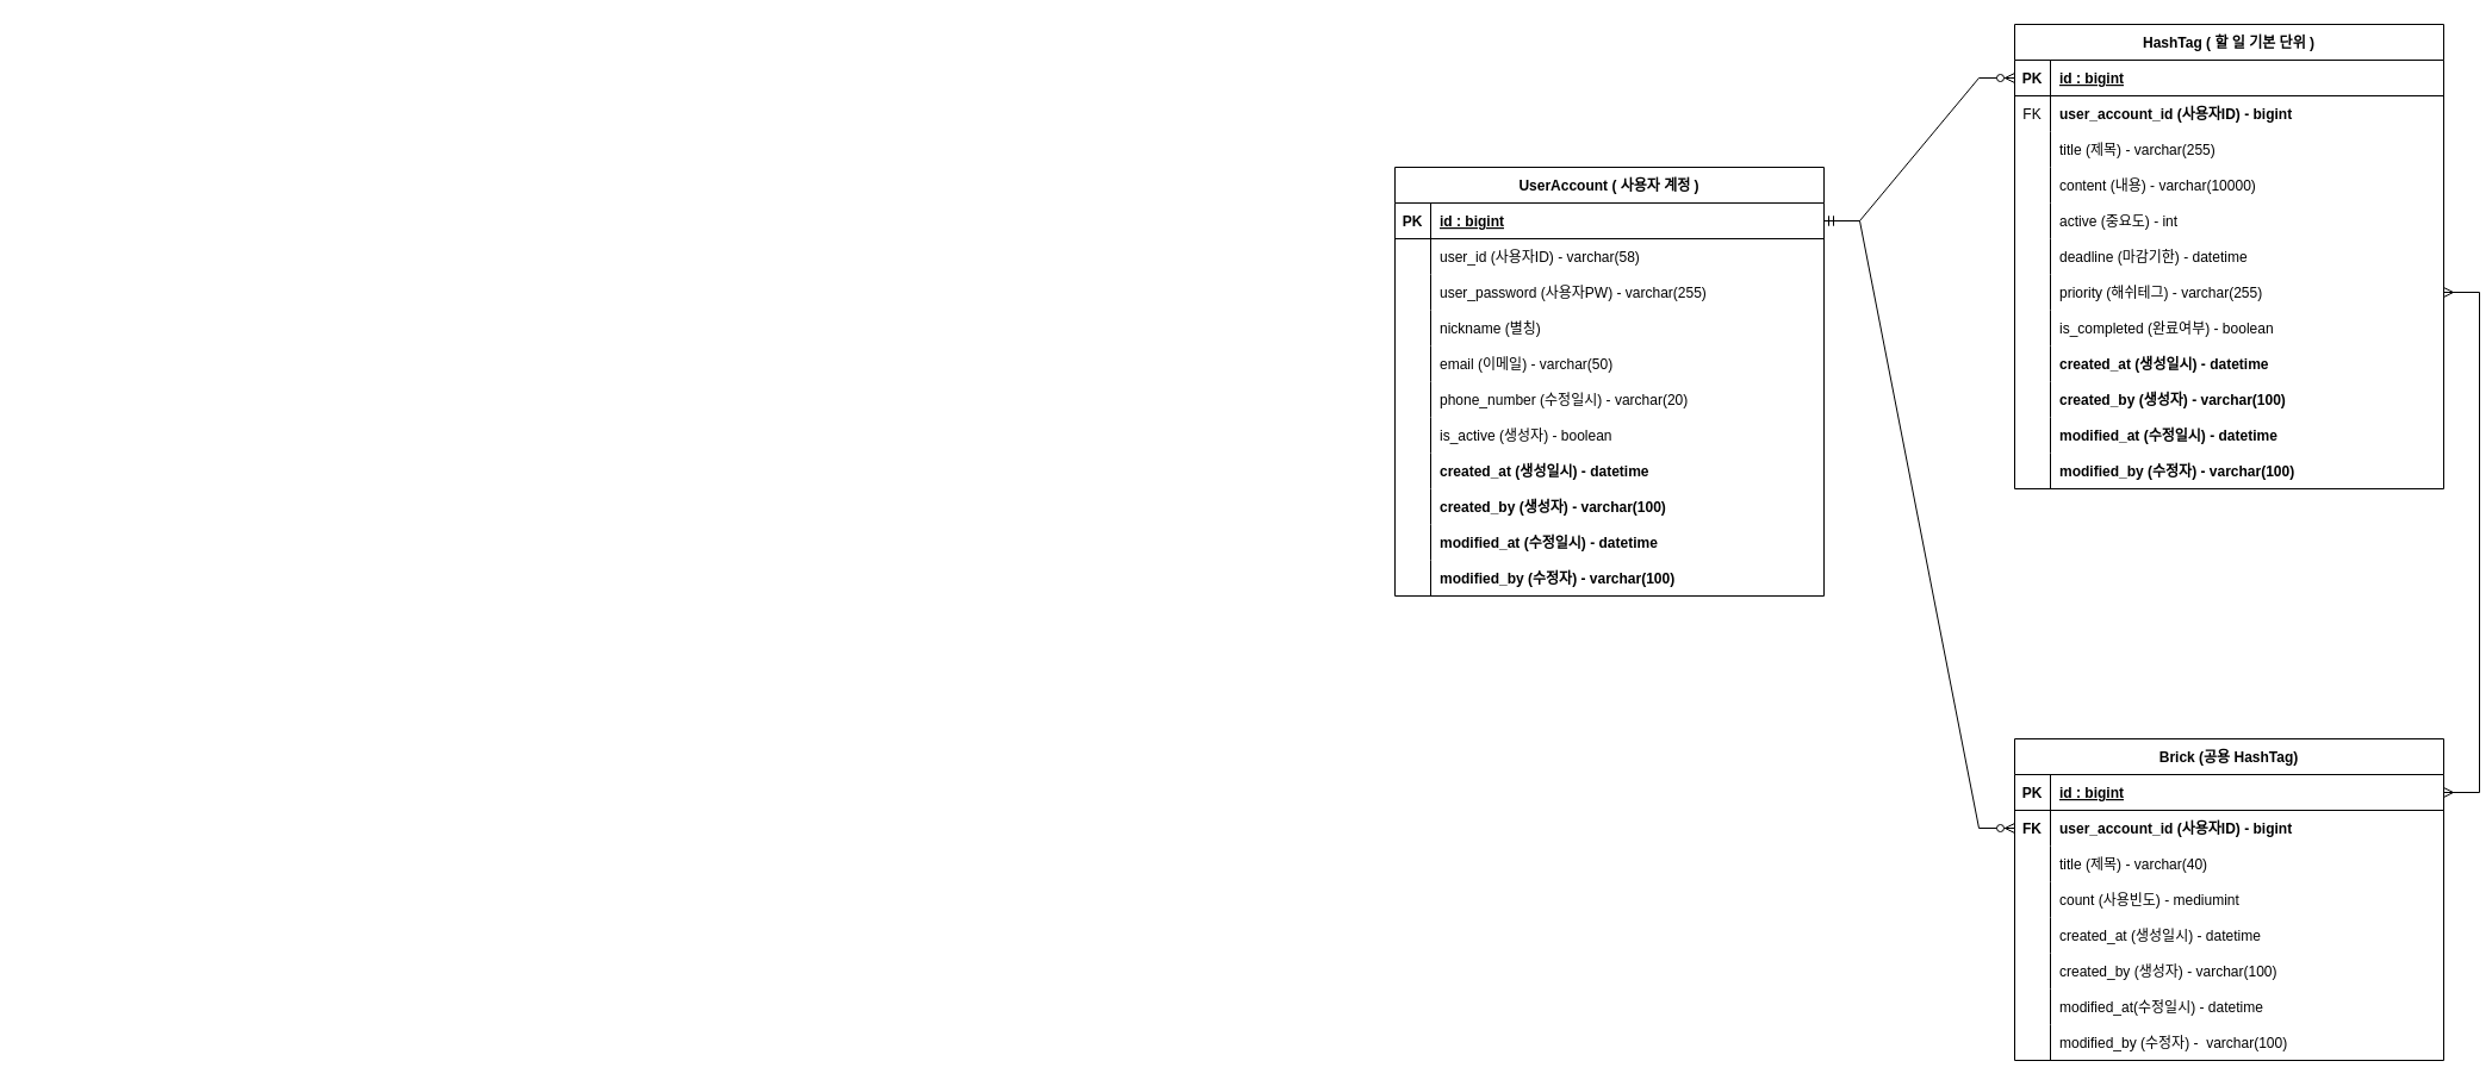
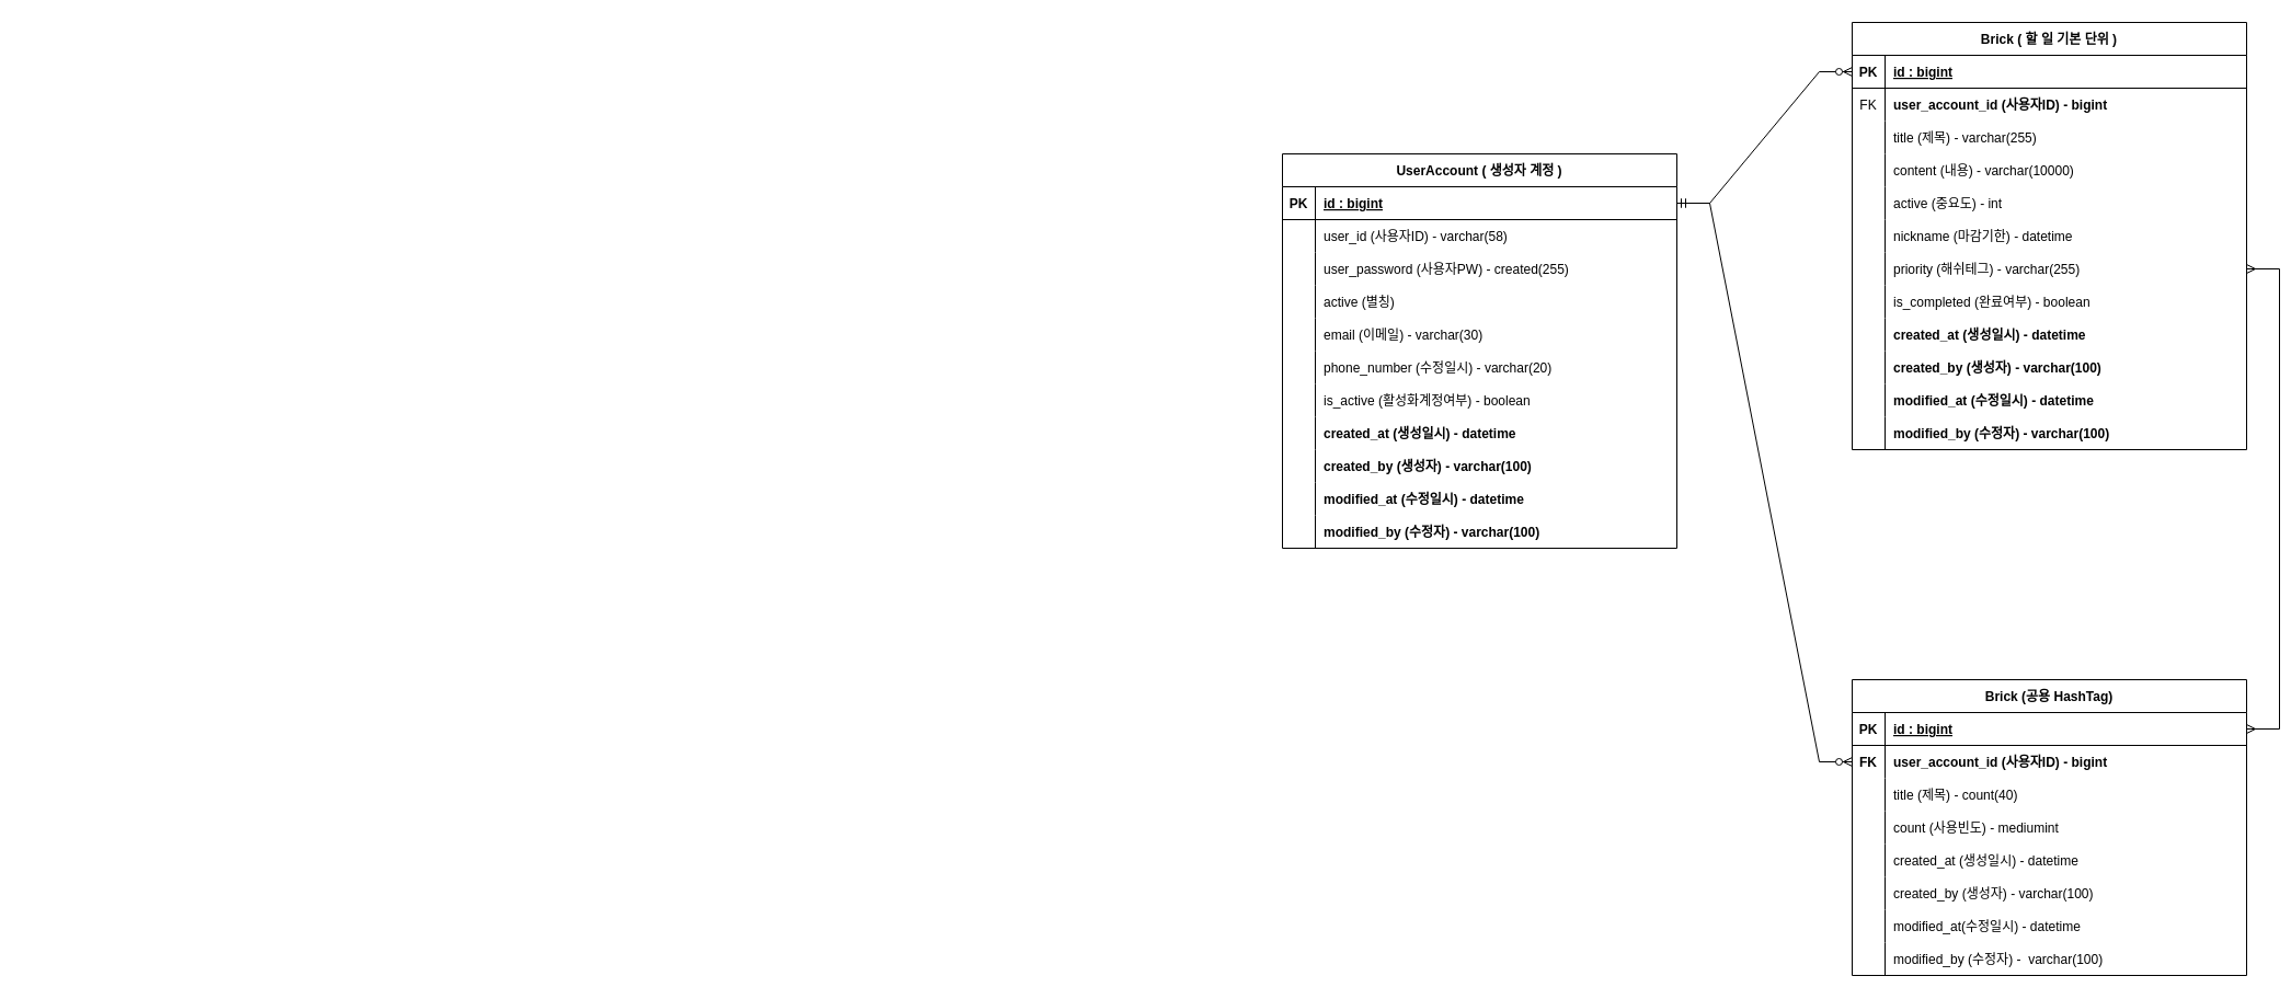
- <mxCell id="36" value="HashTag ( 할 일 기본 단위 )" style="shape=table;startSize=30;container=1;collapsible=1;childLayout=tableLayout;fixedRows=1;rowLines=0;fontStyle=1;align=center;resizeLast=1;" parent="1" vertex="1"><mxGeometry x="1690" y="20" width="360" height="390" as="geometry" /></mxCell>
+ <mxCell id="36" value="Brick ( 할 일 기본 단위 )" style="shape=table;startSize=30;container=1;collapsible=1;childLayout=tableLayout;fixedRows=1;rowLines=0;fontStyle=1;align=center;resizeLast=1;" parent="1" vertex="1"><mxGeometry x="1690" y="20" width="360" height="390" as="geometry" /></mxCell>
- <mxCell id="2" value="UserAccount ( 사용자 계정 )" style="shape=table;startSize=30;container=1;collapsible=1;childLayout=tableLayout;fixedRows=1;rowLines=0;fontStyle=1;align=center;resizeLast=1;" parent="1" vertex="1"><mxGeometry x="1170" y="140" width="360" height="360" as="geometry"><mxRectangle x="720" y="170" width="190" height="30" as="alternateBounds" /></mxGeometry></mxCell>
+ <mxCell id="2" value="UserAccount ( 생성자 계정 )" style="shape=table;startSize=30;container=1;collapsible=1;childLayout=tableLayout;fixedRows=1;rowLines=0;fontStyle=1;align=center;resizeLast=1;" parent="1" vertex="1"><mxGeometry x="1170" y="140" width="360" height="360" as="geometry"><mxRectangle x="720" y="170" width="190" height="30" as="alternateBounds" /></mxGeometry></mxCell>
- <mxCell id="54" value="deadline (마감기한) - datetime" style="shape=partialRectangle;connectable=0;fillColor=none;top=0;left=0;bottom=0;right=0;align=left;spacingLeft=6;overflow=hidden;" parent="52" vertex="1"><mxGeometry x="30" width="330" height="30" as="geometry"><mxRectangle width="330" height="30" as="alternateBounds" /></mxGeometry></mxCell>
+ <mxCell id="54" value="nickname (마감기한) - datetime" style="shape=partialRectangle;connectable=0;fillColor=none;top=0;left=0;bottom=0;right=0;align=left;spacingLeft=6;overflow=hidden;" parent="52" vertex="1"><mxGeometry x="30" width="330" height="30" as="geometry"><mxRectangle width="330" height="30" as="alternateBounds" /></mxGeometry></mxCell>
- <mxCell id="11" value="user_password (사용자PW) - varchar(255)" style="shape=partialRectangle;connectable=0;fillColor=none;top=0;left=0;bottom=0;right=0;align=left;spacingLeft=6;overflow=hidden;" parent="9" vertex="1"><mxGeometry x="30" width="330" height="30" as="geometry"><mxRectangle width="330" height="30" as="alternateBounds" /></mxGeometry></mxCell>
+ <mxCell id="11" value="user_password (사용자PW) - created(255)" style="shape=partialRectangle;connectable=0;fillColor=none;top=0;left=0;bottom=0;right=0;align=left;spacingLeft=6;overflow=hidden;" parent="9" vertex="1"><mxGeometry x="30" width="330" height="30" as="geometry"><mxRectangle width="330" height="30" as="alternateBounds" /></mxGeometry></mxCell>
- <mxCell id="14" value="nickname (별칭)" style="shape=partialRectangle;connectable=0;fillColor=none;top=0;left=0;bottom=0;right=0;align=left;spacingLeft=6;overflow=hidden;strokeColor=#FFFFFF;" parent="12" vertex="1"><mxGeometry x="30" width="330" height="30" as="geometry"><mxRectangle width="330" height="30" as="alternateBounds" /></mxGeometry></mxCell>
+ <mxCell id="14" value="active (별칭)" style="shape=partialRectangle;connectable=0;fillColor=none;top=0;left=0;bottom=0;right=0;align=left;spacingLeft=6;overflow=hidden;strokeColor=#FFFFFF;" parent="12" vertex="1"><mxGeometry x="30" width="330" height="30" as="geometry"><mxRectangle width="330" height="30" as="alternateBounds" /></mxGeometry></mxCell>
- <mxCell id="17" value="email (이메일) - varchar(50)" style="shape=partialRectangle;connectable=0;fillColor=none;top=0;left=0;bottom=0;right=0;align=left;spacingLeft=6;overflow=hidden;" parent="15" vertex="1"><mxGeometry x="30" width="330" height="30" as="geometry"><mxRectangle width="330" height="30" as="alternateBounds" /></mxGeometry></mxCell>
+ <mxCell id="17" value="email (이메일) - varchar(30)" style="shape=partialRectangle;connectable=0;fillColor=none;top=0;left=0;bottom=0;right=0;align=left;spacingLeft=6;overflow=hidden;" parent="15" vertex="1"><mxGeometry x="30" width="330" height="30" as="geometry"><mxRectangle width="330" height="30" as="alternateBounds" /></mxGeometry></mxCell>
- <mxCell id="23" value="is_active (생성자) - boolean" style="shape=partialRectangle;connectable=0;fillColor=none;top=0;left=0;bottom=0;right=0;align=left;spacingLeft=6;overflow=hidden;" parent="21" vertex="1"><mxGeometry x="30" width="330" height="30" as="geometry"><mxRectangle width="330" height="30" as="alternateBounds" /></mxGeometry></mxCell>
+ <mxCell id="23" value="is_active (활성화계정여부) - boolean" style="shape=partialRectangle;connectable=0;fillColor=none;top=0;left=0;bottom=0;right=0;align=left;spacingLeft=6;overflow=hidden;" parent="21" vertex="1"><mxGeometry x="30" width="330" height="30" as="geometry"><mxRectangle width="330" height="30" as="alternateBounds" /></mxGeometry></mxCell>
- <mxCell id="87" value="title (제목) - varchar(40)" style="shape=partialRectangle;connectable=0;fillColor=none;top=0;left=0;bottom=0;right=0;align=left;spacingLeft=6;overflow=hidden;" parent="85" vertex="1"><mxGeometry x="30" width="330" height="30" as="geometry"><mxRectangle width="330" height="30" as="alternateBounds" /></mxGeometry></mxCell>
+ <mxCell id="87" value="title (제목) - count(40)" style="shape=partialRectangle;connectable=0;fillColor=none;top=0;left=0;bottom=0;right=0;align=left;spacingLeft=6;overflow=hidden;" parent="85" vertex="1"><mxGeometry x="30" width="330" height="30" as="geometry"><mxRectangle width="330" height="30" as="alternateBounds" /></mxGeometry></mxCell>
